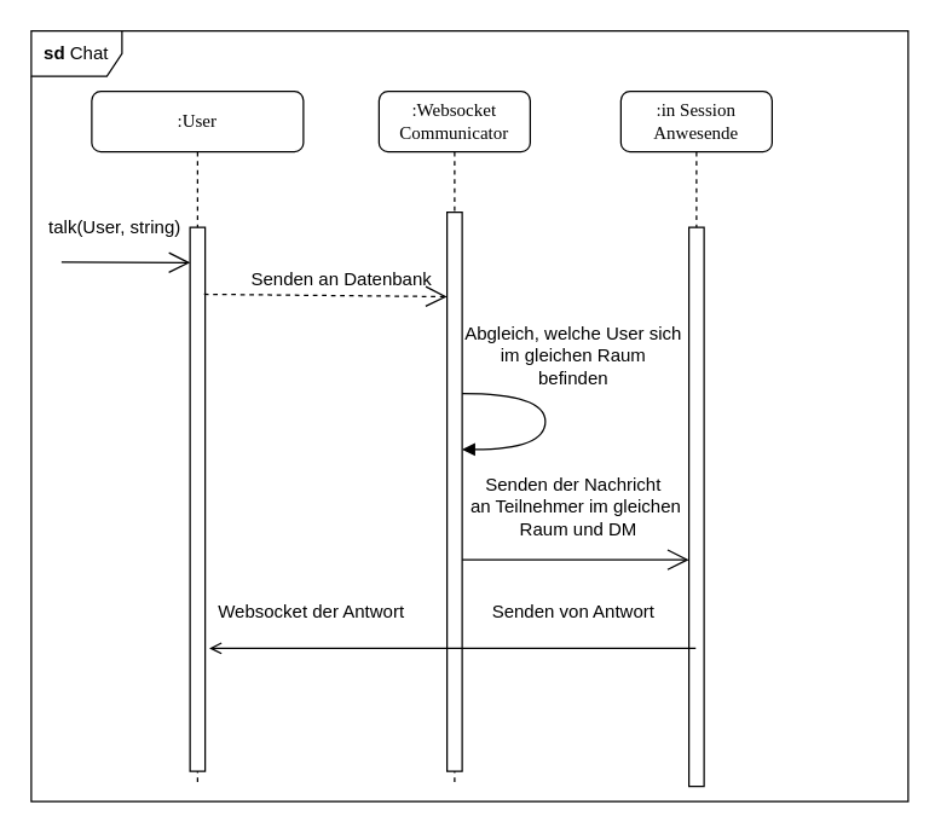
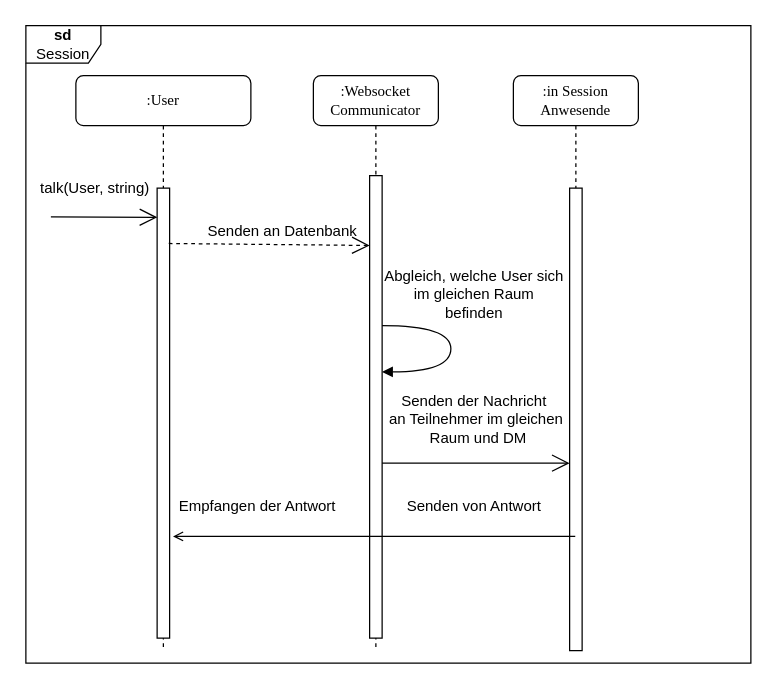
- <mxCell id="17" value="&lt;b&gt;sd&lt;/b&gt; Chat" style="shape=umlFrame;whiteSpace=wrap;html=1;" parent="1" vertex="1"><mxGeometry x="20" y="20" width="580" height="510" as="geometry" /></mxCell>
+ <mxCell id="17" value="&lt;b&gt;sd&lt;/b&gt; Session" style="shape=umlFrame;whiteSpace=wrap;html=1;" parent="1" vertex="1"><mxGeometry x="20" y="20" width="580" height="510" as="geometry" /></mxCell>
- <mxCell id="18" value="Websocket der Antwort" style="text;html=1;align=center;verticalAlign=middle;resizable=0;points=[];autosize=1;" parent="1" vertex="1"><mxGeometry x="135" y="395" width="140" height="20" as="geometry" /></mxCell>
+ <mxCell id="18" value="Empfangen der Antwort" style="text;html=1;align=center;verticalAlign=middle;resizable=0;points=[];autosize=1;" parent="1" vertex="1"><mxGeometry x="135" y="395" width="140" height="20" as="geometry" /></mxCell>
